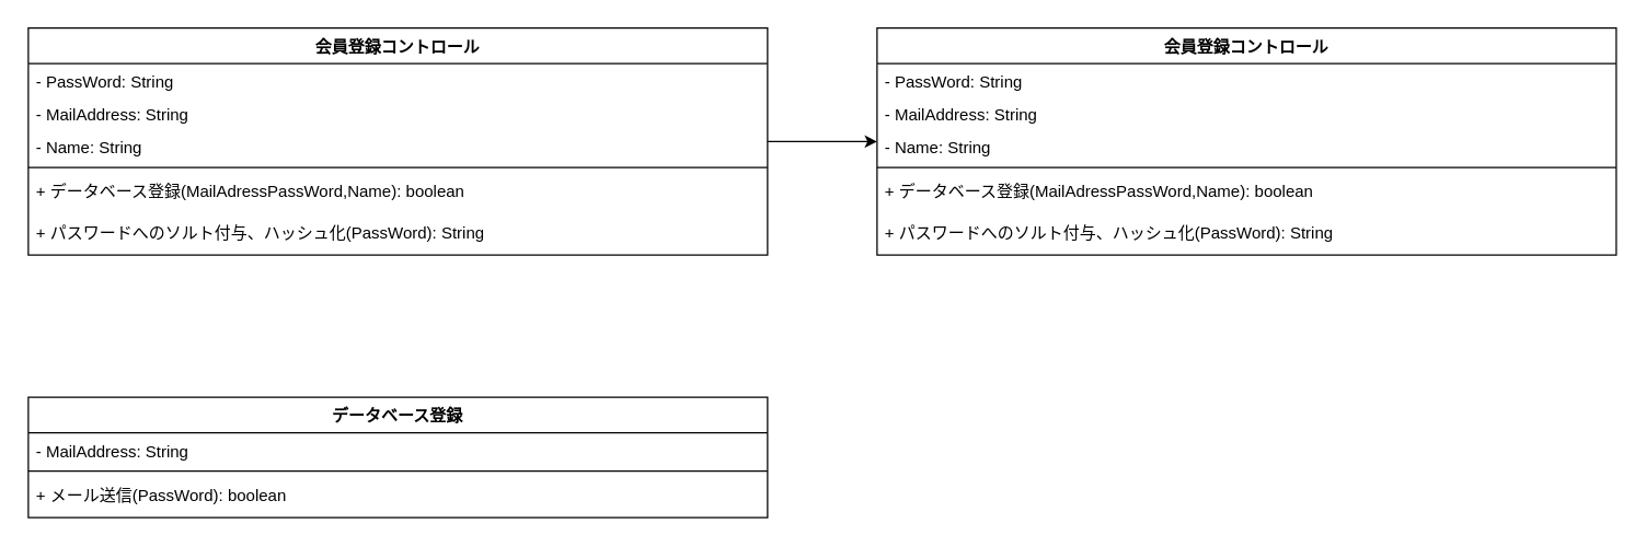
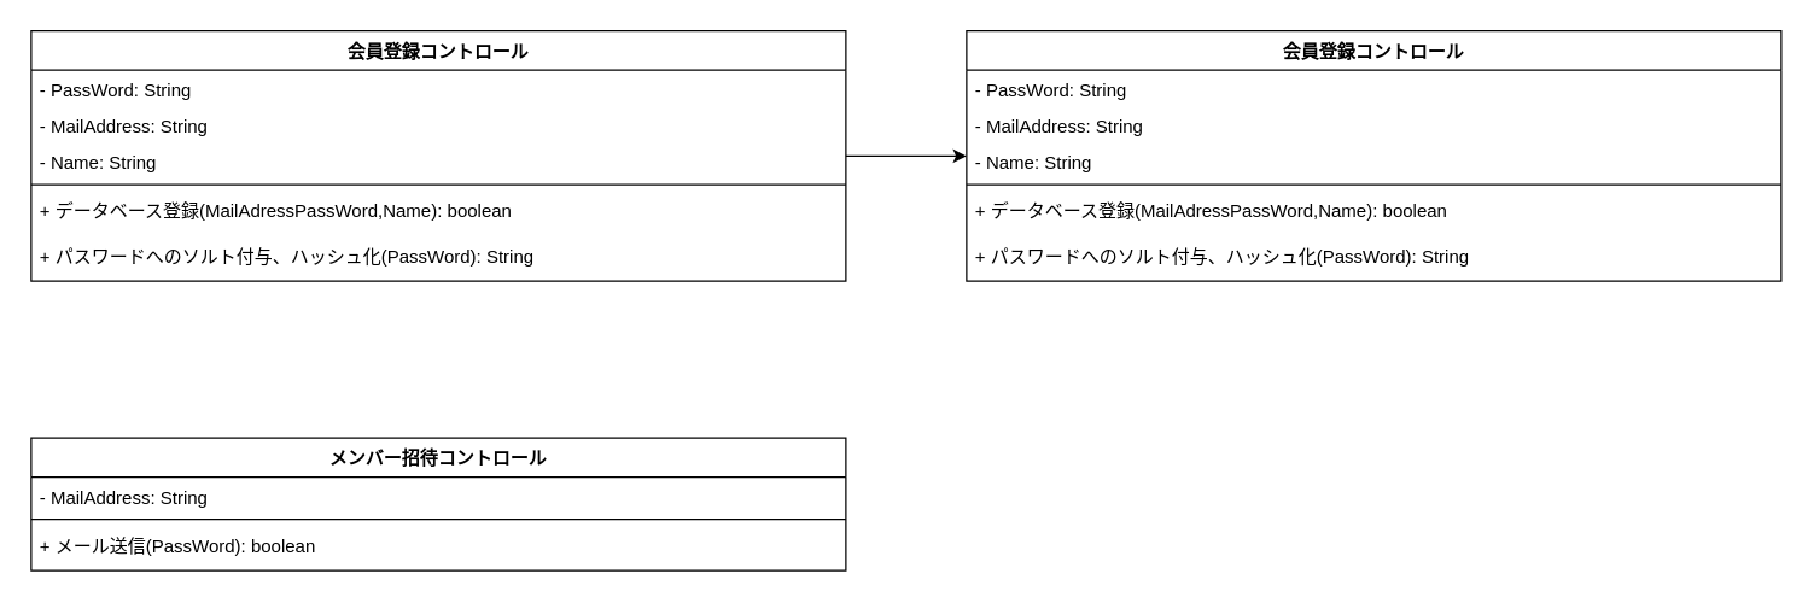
- <mxCell id="10" value="データベース登録" style="swimlane;fontStyle=1;align=center;verticalAlign=top;childLayout=stackLayout;horizontal=1;startSize=26;horizontalStack=0;resizeParent=1;resizeParentMax=0;resizeLast=0;collapsible=1;marginBottom=0;whiteSpace=wrap;html=1;" vertex="1" parent="1"><mxGeometry x="20" y="290" width="540" height="88" as="geometry" /></mxCell>
+ <mxCell id="10" value="メンバー招待コントロール" style="swimlane;fontStyle=1;align=center;verticalAlign=top;childLayout=stackLayout;horizontal=1;startSize=26;horizontalStack=0;resizeParent=1;resizeParentMax=0;resizeLast=0;collapsible=1;marginBottom=0;whiteSpace=wrap;html=1;" vertex="1" parent="1"><mxGeometry x="20" y="290" width="540" height="88" as="geometry" /></mxCell>
